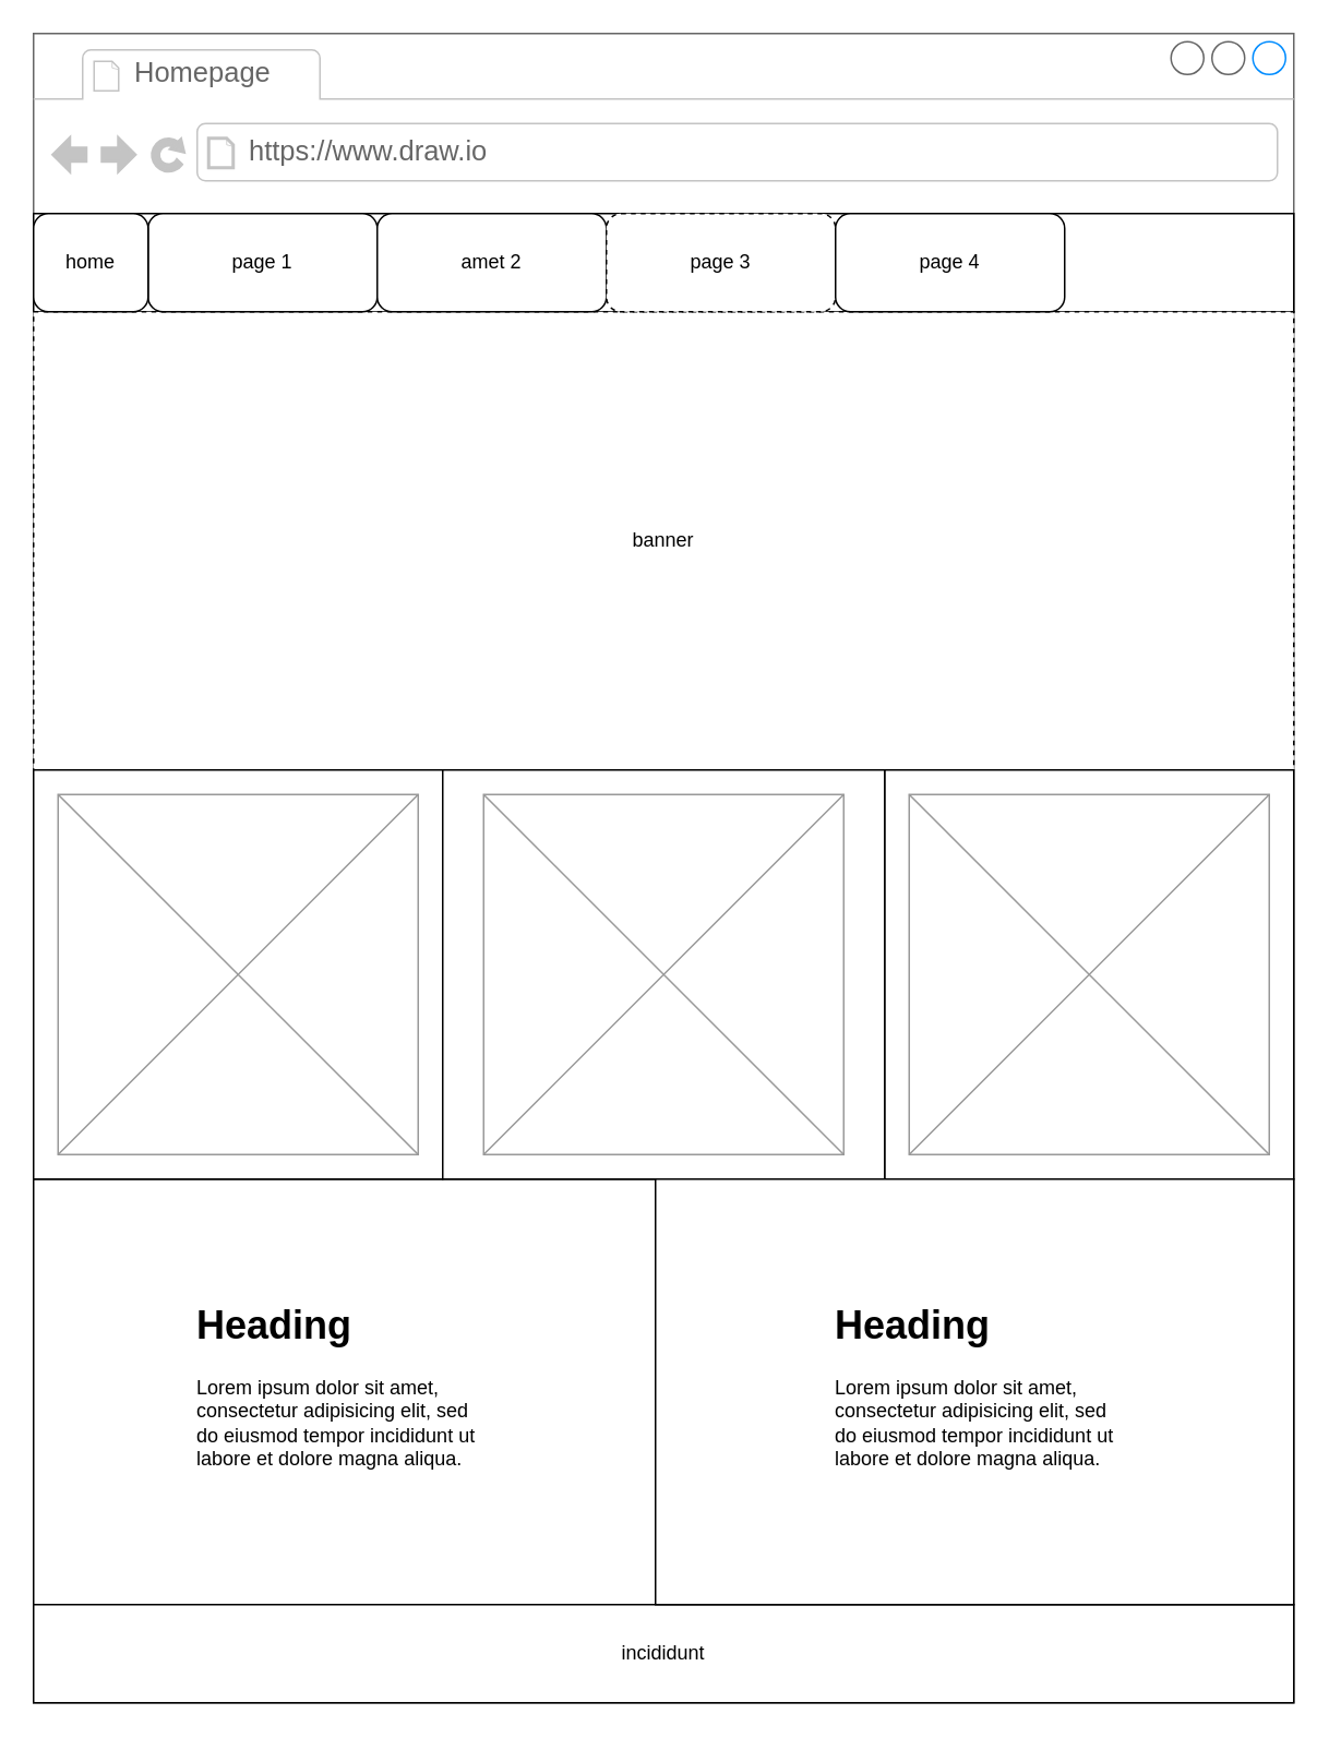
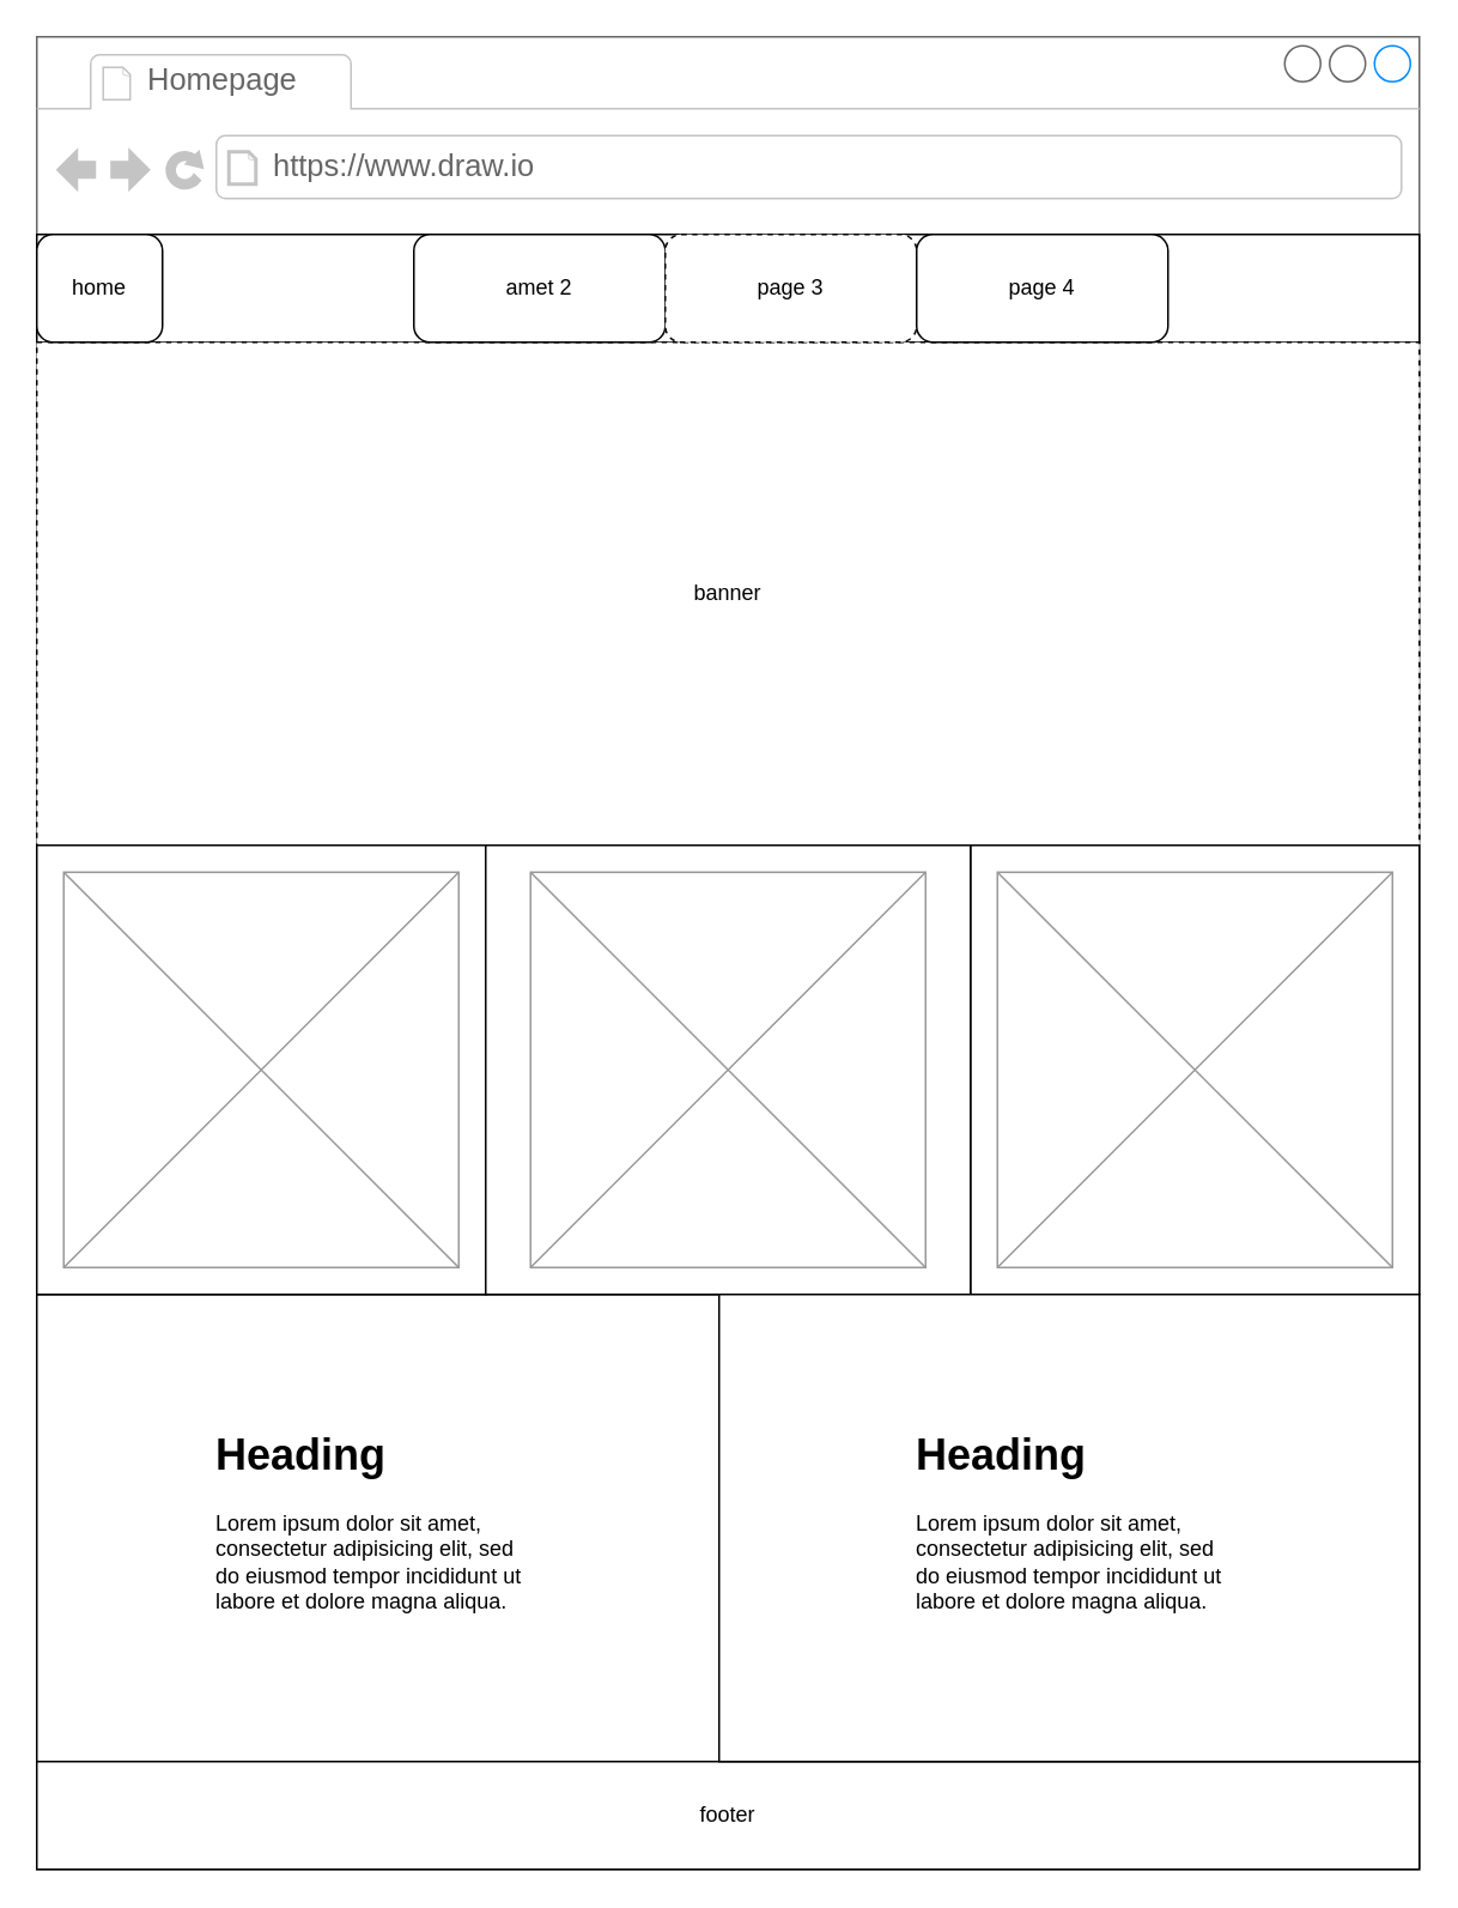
- <mxCell id="11" value="page 1" style="rounded=1;whiteSpace=wrap;html=1;" parent="2" vertex="1"><mxGeometry x="70" y="110" width="140" height="60" as="geometry" /></mxCell>
- <mxCell id="19" value="incididunt" style="rounded=0;whiteSpace=wrap;html=1;" parent="2" vertex="1"><mxGeometry y="960" width="770" height="60" as="geometry" /></mxCell>
+ <mxCell id="19" value="footer" style="rounded=0;whiteSpace=wrap;html=1;" parent="2" vertex="1"><mxGeometry y="960" width="770" height="60" as="geometry" /></mxCell>
